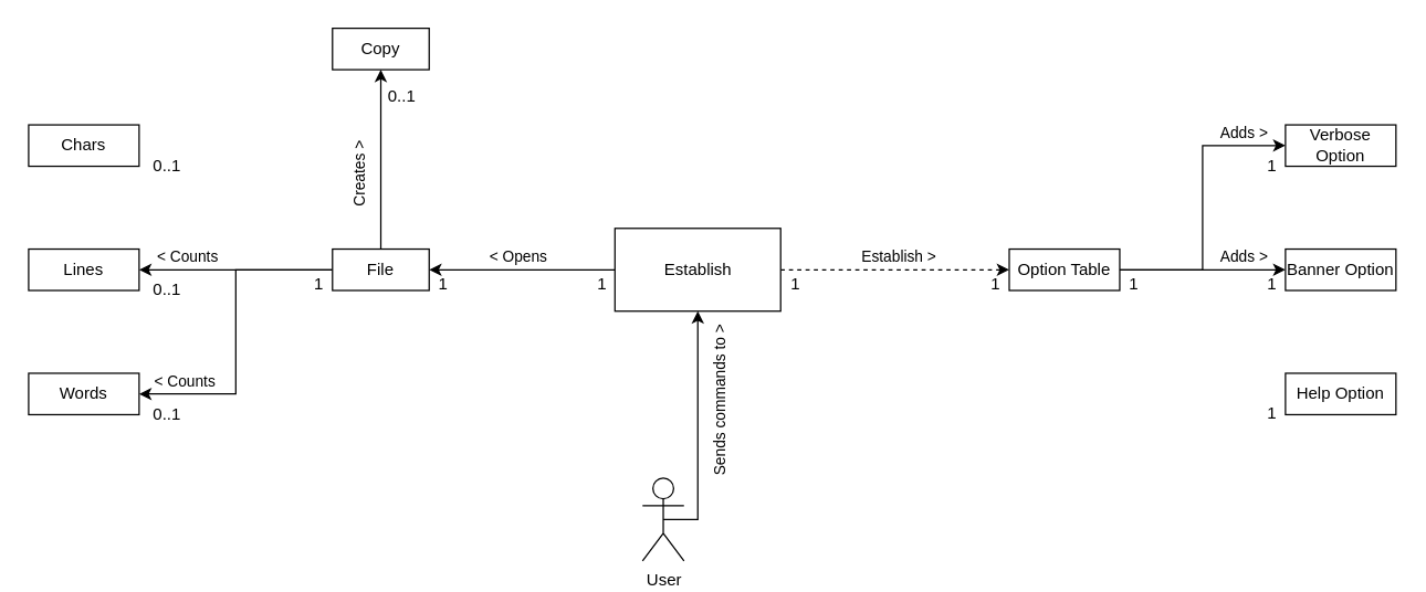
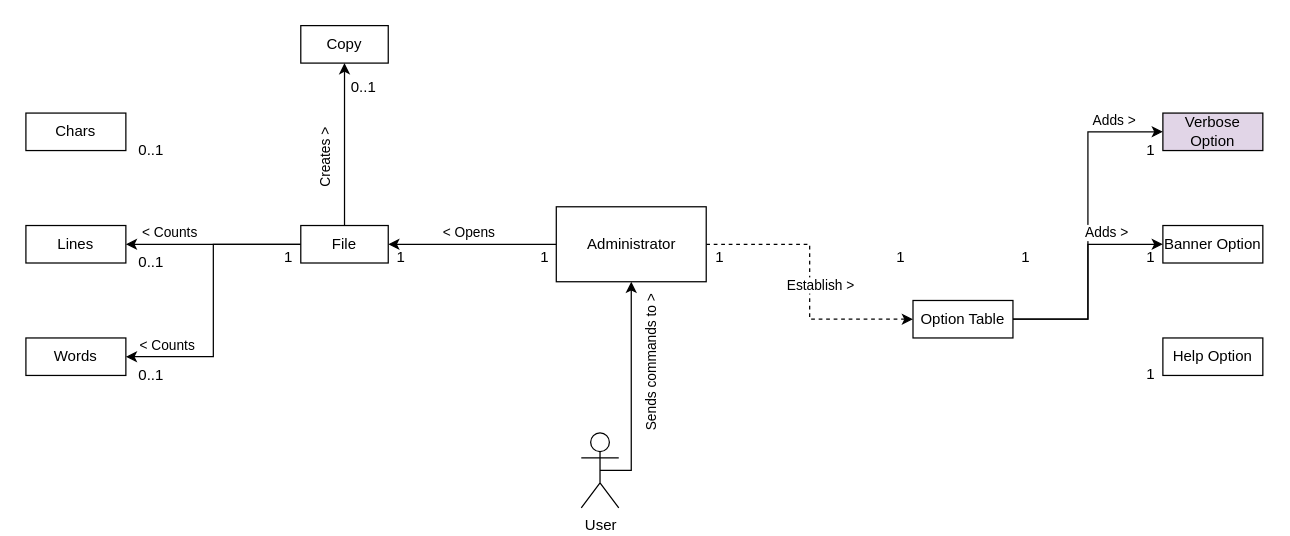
- <mxCell id="18" value="Verbose Option" style="whiteSpace=wrap;html=1;" parent="1" vertex="1"><mxGeometry x="930" y="90" width="80" height="30" as="geometry" /></mxCell>
+ <mxCell id="18" value="Verbose Option" style="whiteSpace=wrap;html=1;fillColor=#e1d5e7;" parent="1" vertex="1"><mxGeometry x="930" y="90" width="80" height="30" as="geometry" /></mxCell>
- <mxCell id="12" value="Establish" style="rounded=0;whiteSpace=wrap;html=1;" parent="1" vertex="1"><mxGeometry x="444.5" y="165" width="120" height="60" as="geometry" /></mxCell>
+ <mxCell id="12" value="Administrator" style="rounded=0;whiteSpace=wrap;html=1;" parent="1" vertex="1"><mxGeometry x="444.5" y="165" width="120" height="60" as="geometry" /></mxCell>
- <mxCell id="15" value="Option Table" style="whiteSpace=wrap;html=1;" parent="1" vertex="1"><mxGeometry x="730" y="180" width="80" height="30" as="geometry" /></mxCell>
+ <mxCell id="15" value="Option Table" style="whiteSpace=wrap;html=1;" parent="1" vertex="1"><mxGeometry x="730" y="240" width="80" height="30" as="geometry" /></mxCell>
